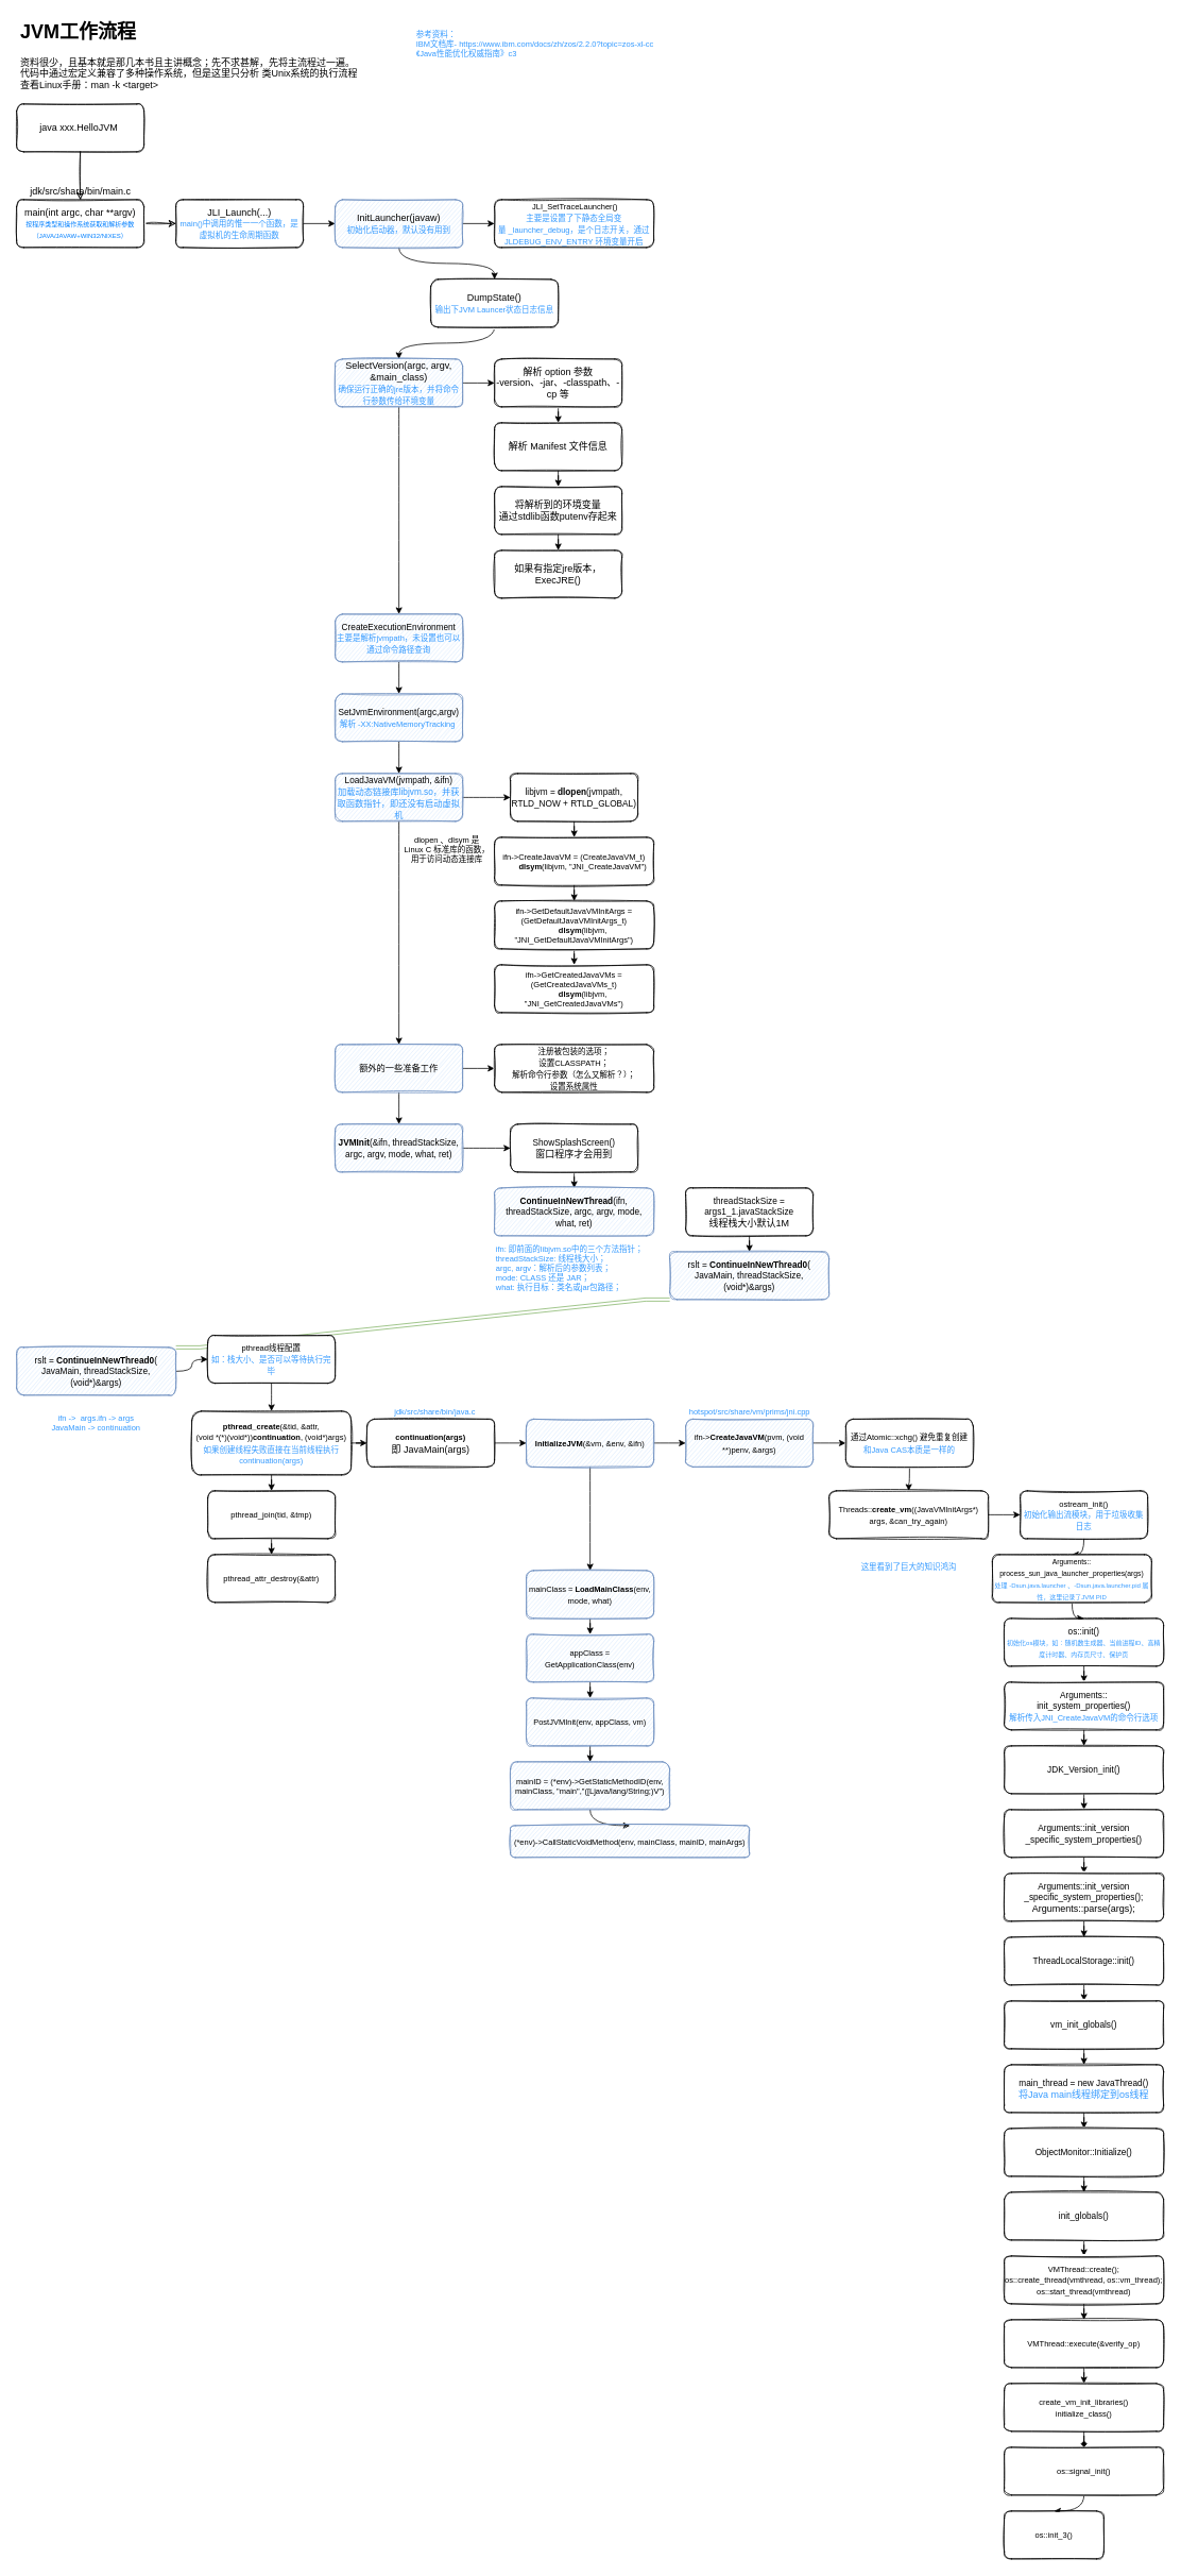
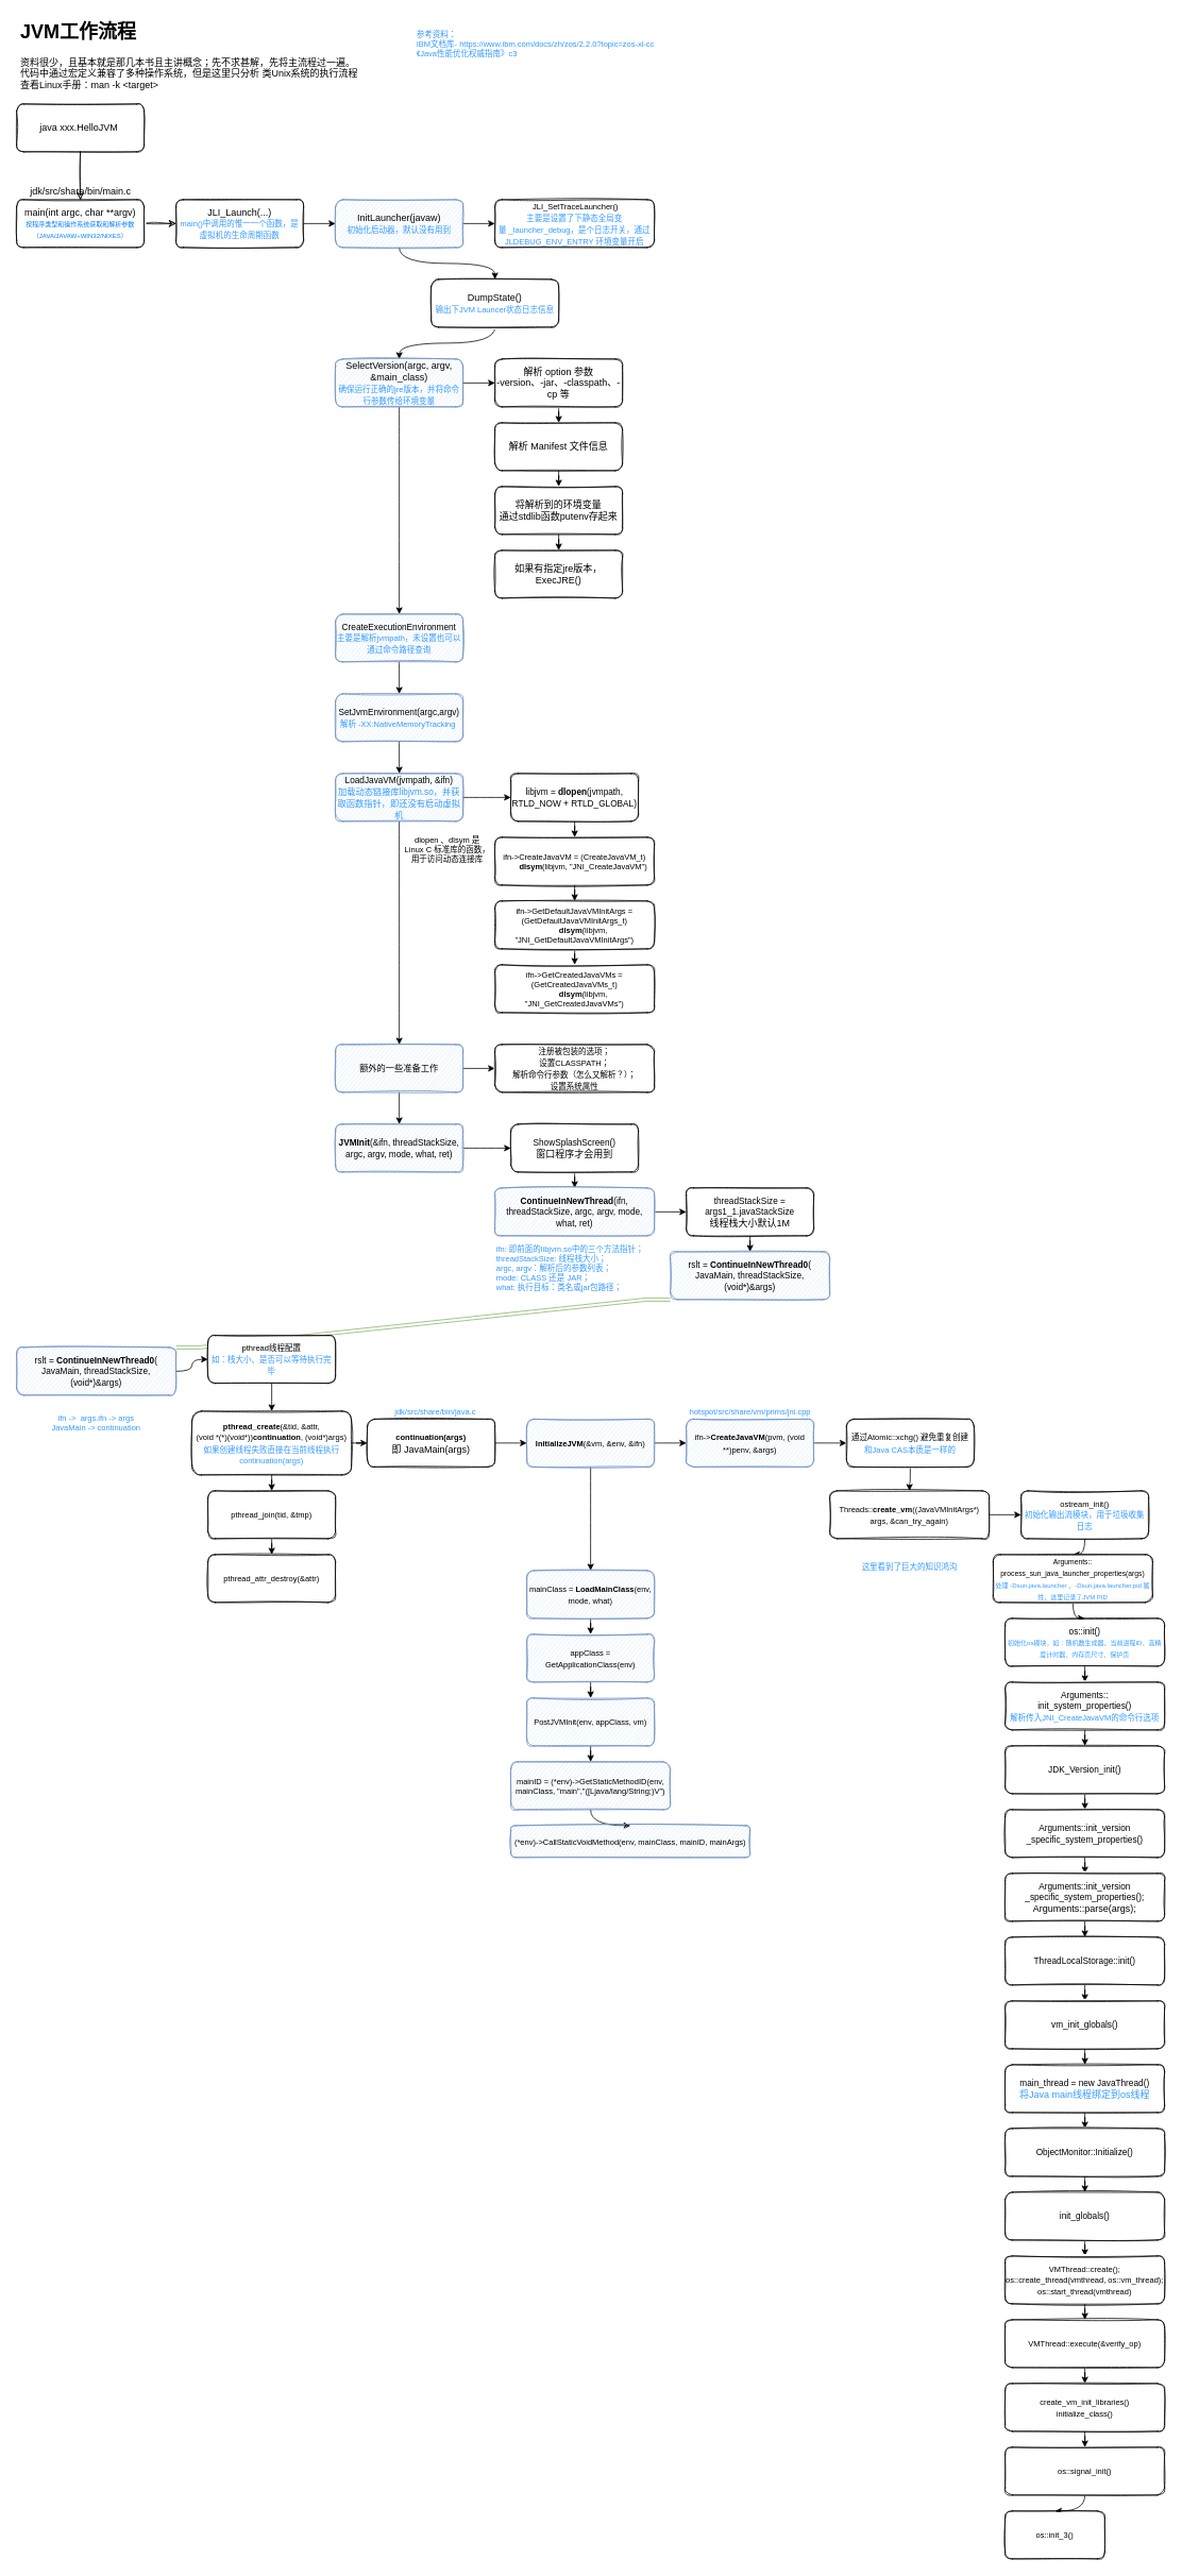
+ <mxCell id="49" value="" style="edgeStyle=orthogonalEdgeStyle;curved=1;rounded=0;orthogonalLoop=1;jettySize=auto;html=1;fontSize=10;" edge="1" parent="1" source="50" target="52"><mxGeometry relative="1" as="geometry" /></mxCell>
- <mxCell id="112" value="" style="edgeStyle=orthogonalEdgeStyle;curved=1;rounded=0;orthogonalLoop=1;jettySize=auto;html=1;fontSize=10;fontColor=#3399FF;endArrow=diamond;" edge="1" parent="1" source="113" target="115"><mxGeometry relative="1" as="geometry" /></mxCell>
+ <mxCell id="112" value="" style="edgeStyle=orthogonalEdgeStyle;curved=1;rounded=0;orthogonalLoop=1;jettySize=auto;html=1;fontSize=10;fontColor=#3399FF;" edge="1" parent="1" source="113" target="115"><mxGeometry relative="1" as="geometry" /></mxCell>
